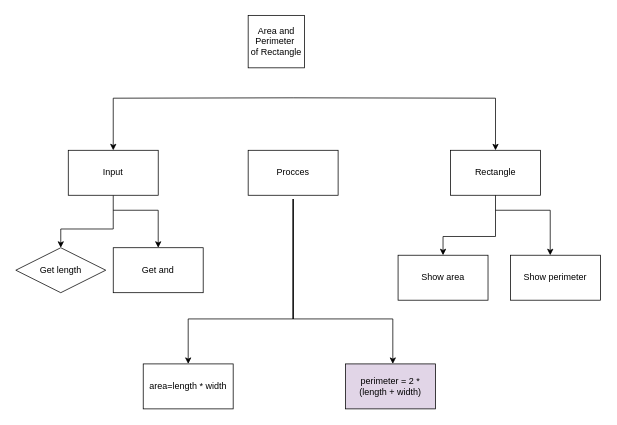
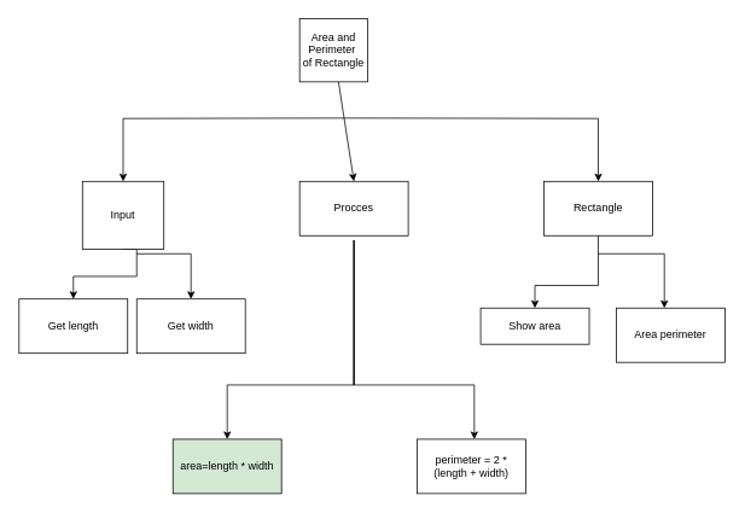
+ <mxCell id="2" style="edgeStyle=none;html=1;entryX=0.5;entryY=0;entryDx=0;entryDy=0;" parent="1" source="5" target="6" edge="1"><mxGeometry relative="1" as="geometry" /></mxCell>
- <mxCell id="8" value="Input" style="rounded=0;whiteSpace=wrap;html=1;" parent="1" vertex="1"><mxGeometry x="90" y="200" width="120" height="60" as="geometry" /></mxCell>
+ <mxCell id="8" value="Input" style="rounded=0;whiteSpace=wrap;html=1;" parent="1" vertex="1"><mxGeometry x="90" y="200" width="90" height="75" as="geometry" /></mxCell>
- <mxCell id="10" value="Get length" style="rhombus;whiteSpace=wrap;html=1;" parent="1" vertex="1"><mxGeometry x="20" y="330" width="120" height="60" as="geometry" /></mxCell>
+ <mxCell id="10" value="Get length" style="rounded=0;whiteSpace=wrap;html=1;" parent="1" vertex="1"><mxGeometry x="20" y="330" width="120" height="60" as="geometry" /></mxCell>
- <mxCell id="11" value="Get and" style="rounded=0;whiteSpace=wrap;html=1;" vertex="1" parent="1"><mxGeometry x="150" y="330" width="120" height="60" as="geometry" /></mxCell>
+ <mxCell id="11" value="Get width" style="rounded=0;whiteSpace=wrap;html=1;" vertex="1" parent="1"><mxGeometry x="150" y="330" width="120" height="60" as="geometry" /></mxCell>
- <mxCell id="14" value="Show area" style="rounded=0;whiteSpace=wrap;html=1;" vertex="1" parent="1"><mxGeometry x="530" y="340" width="120" height="60" as="geometry" /></mxCell>
+ <mxCell id="14" value="Show area" style="rounded=0;whiteSpace=wrap;html=1;" vertex="1" parent="1"><mxGeometry x="530" y="340" width="120" height="40" as="geometry" /></mxCell>
- <mxCell id="16" value="Show perimeter" style="rounded=0;whiteSpace=wrap;html=1;" vertex="1" parent="1"><mxGeometry x="680" y="340" width="120" height="60" as="geometry" /></mxCell>
+ <mxCell id="16" value="Area perimeter" style="rounded=0;whiteSpace=wrap;html=1;" vertex="1" parent="1"><mxGeometry x="680" y="340" width="120" height="60" as="geometry" /></mxCell>
- <mxCell id="20" value="area=length * width" style="rounded=0;whiteSpace=wrap;html=1;" vertex="1" parent="1"><mxGeometry x="190" y="485" width="120" height="60" as="geometry" /></mxCell>
+ <mxCell id="20" value="area=length * width" style="rounded=0;whiteSpace=wrap;html=1;fillColor=#d5e8d4;" vertex="1" parent="1"><mxGeometry x="190" y="485" width="120" height="60" as="geometry" /></mxCell>
- <mxCell id="21" value="perimeter = 2 * (length + width)" style="rounded=0;whiteSpace=wrap;html=1;fillColor=#e1d5e7;" vertex="1" parent="1"><mxGeometry x="460" y="485" width="120" height="60" as="geometry" /></mxCell>
+ <mxCell id="21" value="perimeter = 2 * (length + width)" style="rounded=0;whiteSpace=wrap;html=1;" vertex="1" parent="1"><mxGeometry x="460" y="485" width="120" height="60" as="geometry" /></mxCell>
